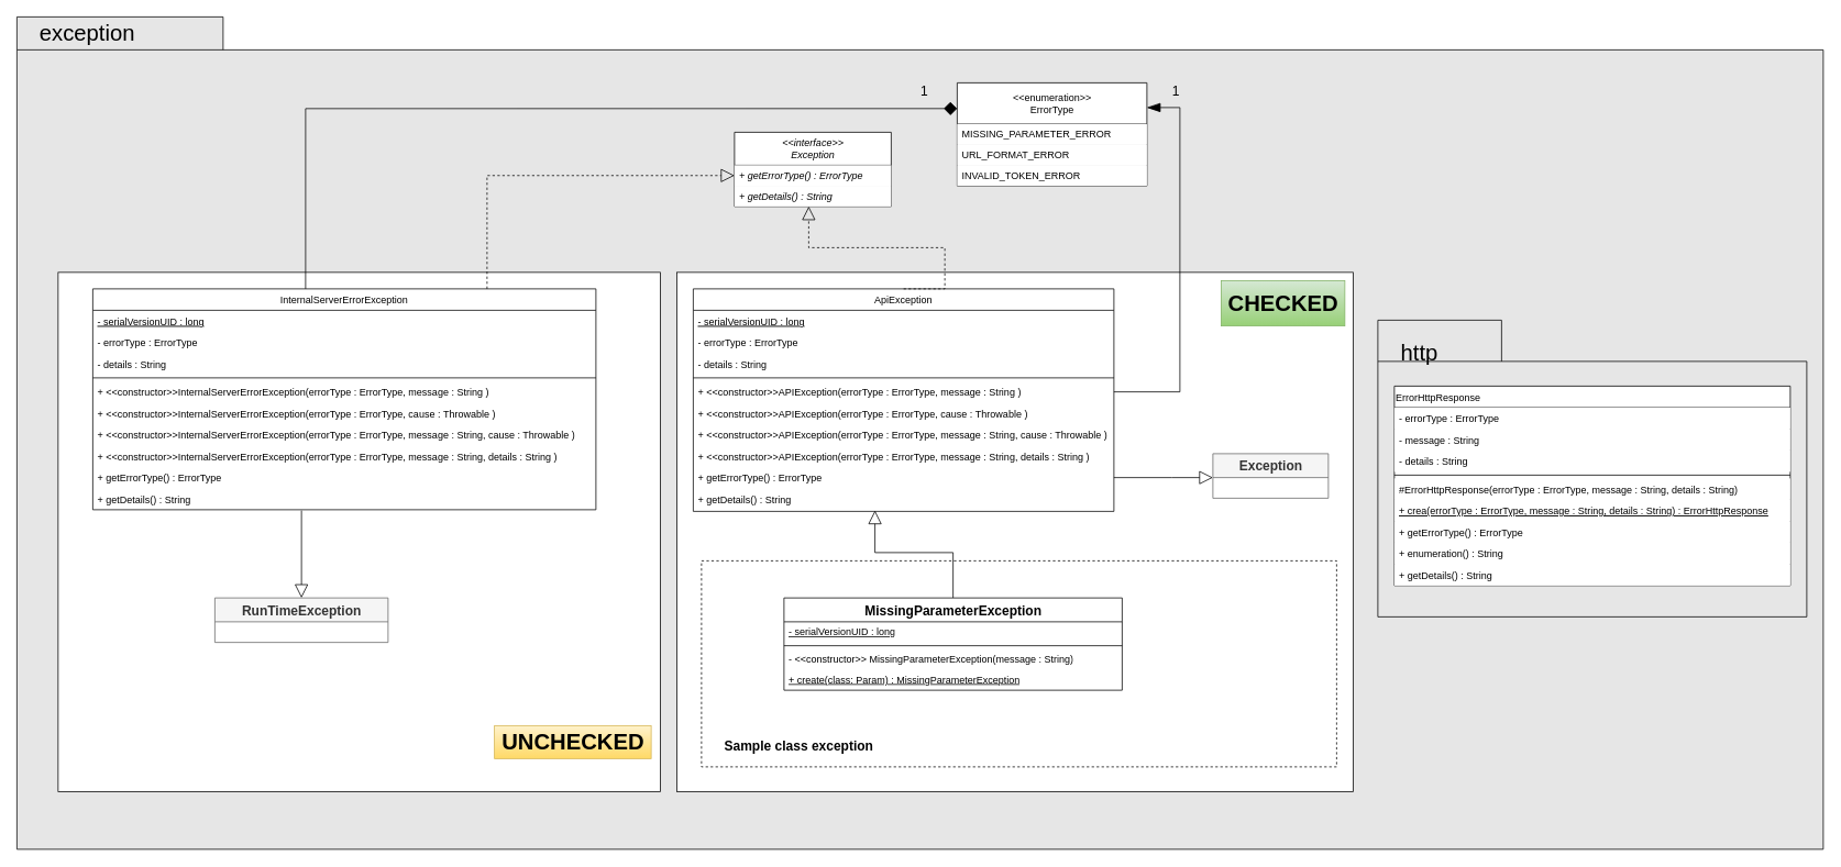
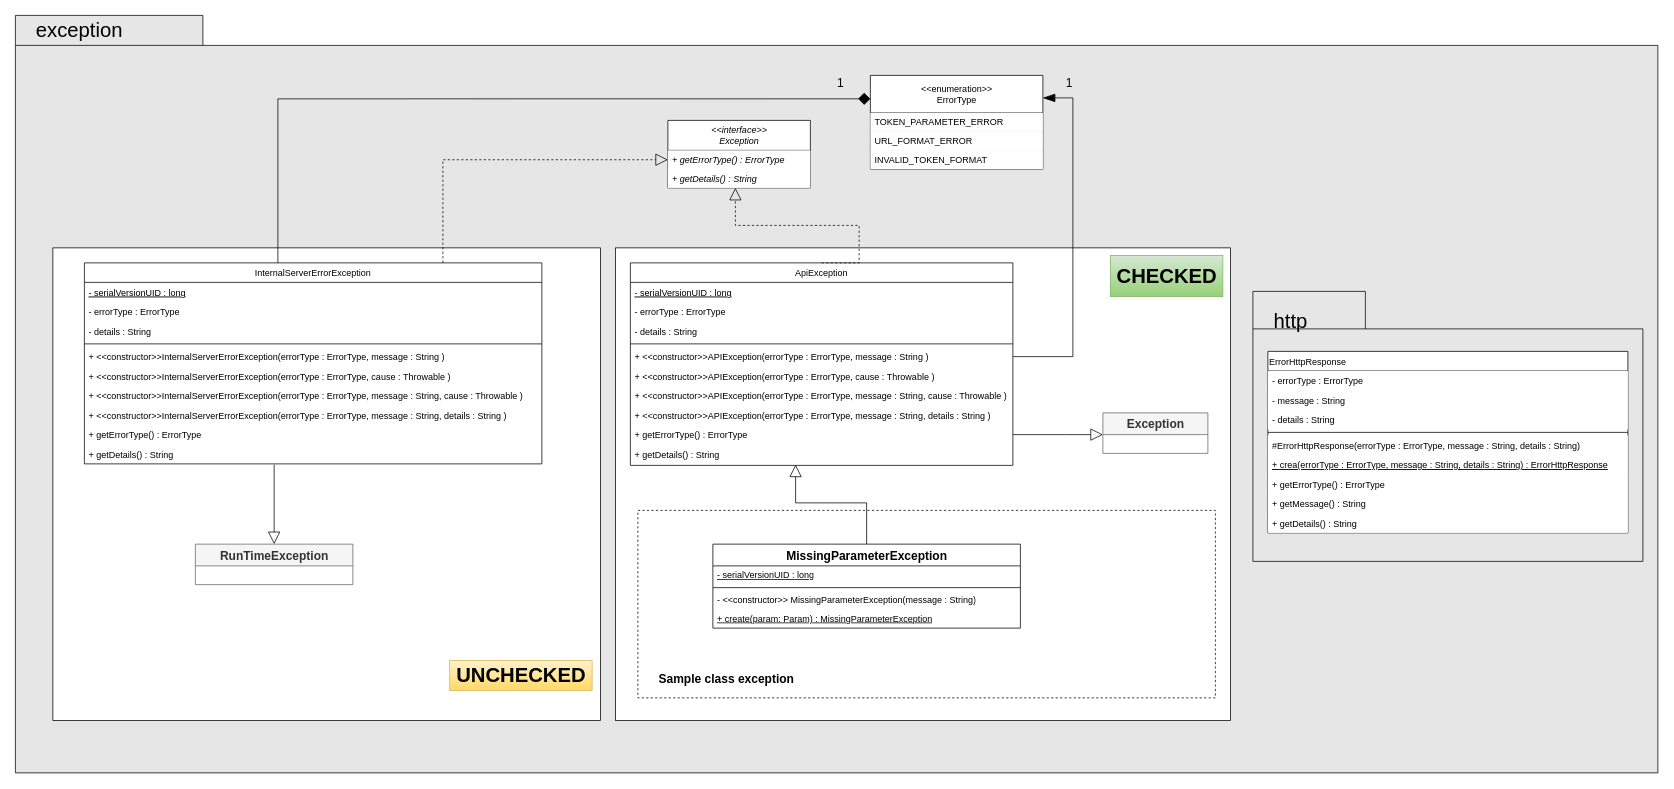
- <mxCell id="22" value="MISSING_PARAMETER_ERROR" style="text;html=1;strokeColor=none;align=left;verticalAlign=middle;spacingLeft=4;spacingRight=4;overflow=hidden;rotatable=0;points=[[0,0.5],[1,0.5]];portConstraint=eastwest;fillColor=#ffffff;" vertex="1" parent="21"><mxGeometry y="50" width="230" height="25" as="geometry" /></mxCell>
+ <mxCell id="22" value="TOKEN_PARAMETER_ERROR" style="text;html=1;strokeColor=none;align=left;verticalAlign=middle;spacingLeft=4;spacingRight=4;overflow=hidden;rotatable=0;points=[[0,0.5],[1,0.5]];portConstraint=eastwest;fillColor=#ffffff;" vertex="1" parent="21"><mxGeometry y="50" width="230" height="25" as="geometry" /></mxCell>
- <mxCell id="24" value="INVALID_TOKEN_ERROR" style="text;html=1;strokeColor=none;align=left;verticalAlign=middle;spacingLeft=4;spacingRight=4;overflow=hidden;rotatable=0;points=[[0,0.5],[1,0.5]];portConstraint=eastwest;fillColor=#ffffff;" vertex="1" parent="21"><mxGeometry y="100" width="230" height="25" as="geometry" /></mxCell>
+ <mxCell id="24" value="INVALID_TOKEN_FORMAT" style="text;html=1;strokeColor=none;align=left;verticalAlign=middle;spacingLeft=4;spacingRight=4;overflow=hidden;rotatable=0;points=[[0,0.5],[1,0.5]];portConstraint=eastwest;fillColor=#ffffff;" vertex="1" parent="21"><mxGeometry y="100" width="230" height="25" as="geometry" /></mxCell>
- <mxCell id="65" value="+ enumeration() : String" style="text;align=left;verticalAlign=top;spacingLeft=4;spacingRight=4;overflow=hidden;rotatable=0;points=[[0,0.5],[1,0.5]];portConstraint=eastwest;fillColor=#ffffff;" vertex="1" parent="57"><mxGeometry y="190" width="480" height="26" as="geometry" /></mxCell>
+ <mxCell id="65" value="+ getMessage() : String" style="text;align=left;verticalAlign=top;spacingLeft=4;spacingRight=4;overflow=hidden;rotatable=0;points=[[0,0.5],[1,0.5]];portConstraint=eastwest;fillColor=#ffffff;" vertex="1" parent="57"><mxGeometry y="190" width="480" height="26" as="geometry" /></mxCell>
- <mxCell id="34" value="+ create(class:&amp;nbsp;Param) : MissingParameterException" style="text;html=1;strokeColor=none;fillColor=none;align=left;verticalAlign=middle;spacingLeft=4;spacingRight=4;overflow=hidden;rotatable=0;points=[[0,0.5],[1,0.5]];portConstraint=eastwest;fontStyle=4" vertex="1" parent="30"><mxGeometry y="87" width="410" height="25" as="geometry" /></mxCell>
+ <mxCell id="34" value="+ create(param:&amp;nbsp;Param) : MissingParameterException" style="text;html=1;strokeColor=none;fillColor=none;align=left;verticalAlign=middle;spacingLeft=4;spacingRight=4;overflow=hidden;rotatable=0;points=[[0,0.5],[1,0.5]];portConstraint=eastwest;fontStyle=4" vertex="1" parent="30"><mxGeometry y="87" width="410" height="25" as="geometry" /></mxCell>
